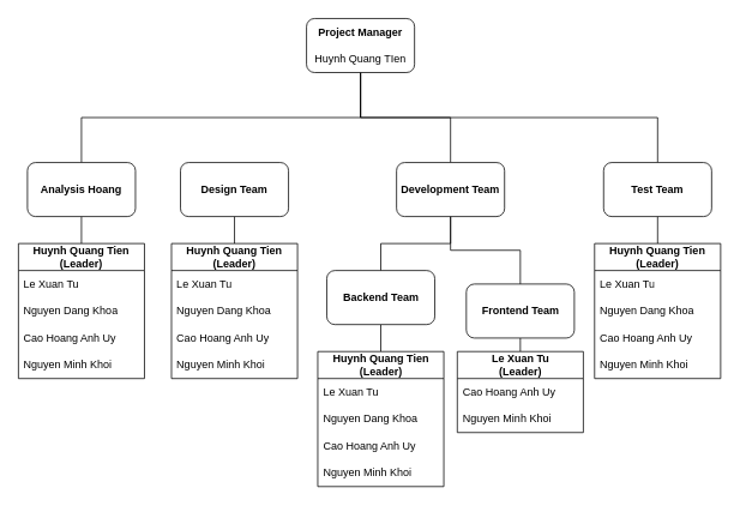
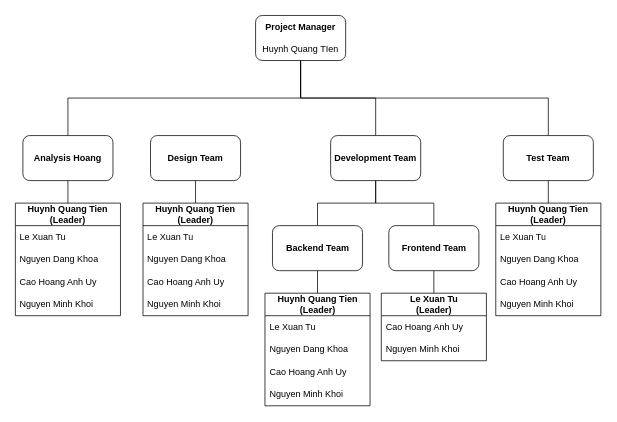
- <mxCell id="33" value="&lt;b&gt;Frontend Team&lt;/b&gt;" style="rounded=1;whiteSpace=wrap;html=1;" vertex="1" parent="1"><mxGeometry x="517.5" y="315" width="120" height="60" as="geometry" /></mxCell>
+ <mxCell id="33" value="&lt;b&gt;Frontend Team&lt;/b&gt;" style="rounded=1;whiteSpace=wrap;html=1;" vertex="1" parent="1"><mxGeometry x="517.5" y="300" width="120" height="60" as="geometry" /></mxCell>
